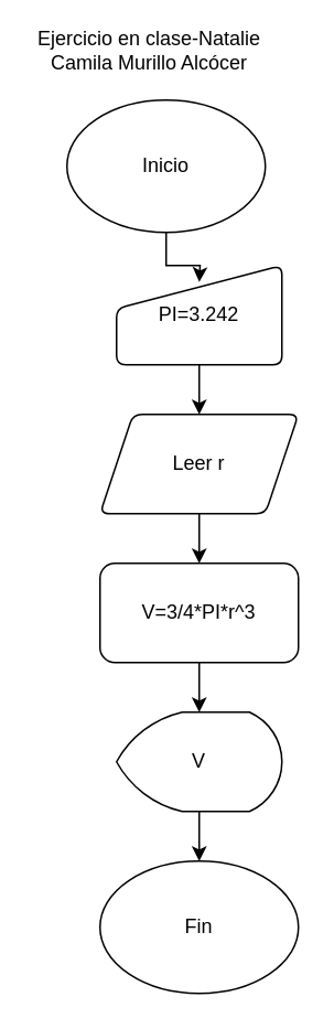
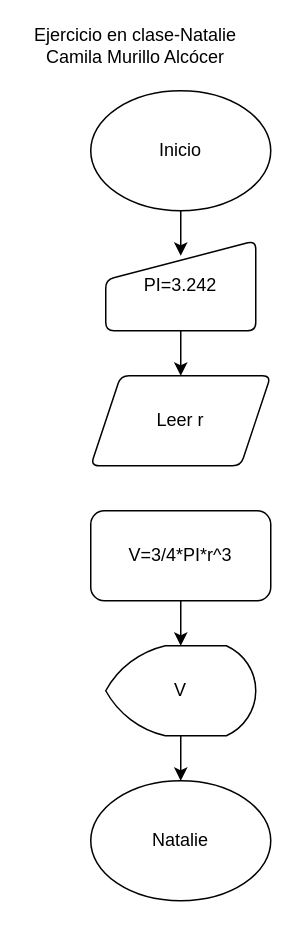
- <mxCell id="3" value="Inicio" style="ellipse;whiteSpace=wrap;html=1;" vertex="1" parent="1"><mxGeometry x="40" y="60" width="120" height="80" as="geometry" /></mxCell>
+ <mxCell id="3" value="Inicio" style="ellipse;whiteSpace=wrap;html=1;" vertex="1" parent="1"><mxGeometry x="60" y="60" width="120" height="80" as="geometry" /></mxCell>
- <mxCell id="6" value="" style="edgeStyle=orthogonalEdgeStyle;rounded=0;orthogonalLoop=1;jettySize=auto;html=1;" edge="1" parent="1" source="7" target="9"><mxGeometry relative="1" as="geometry" /></mxCell>
- <mxCell id="12" value="Fin" style="ellipse;whiteSpace=wrap;html=1;strokeWidth=1;" vertex="1" parent="1"><mxGeometry x="60" y="520" width="120" height="80" as="geometry" /></mxCell>
+ <mxCell id="12" value="Natalie" style="ellipse;whiteSpace=wrap;html=1;strokeWidth=1;" vertex="1" parent="1"><mxGeometry x="60" y="520" width="120" height="80" as="geometry" /></mxCell>
